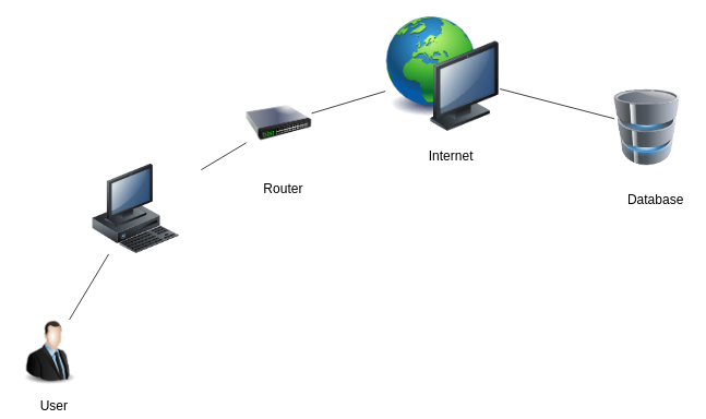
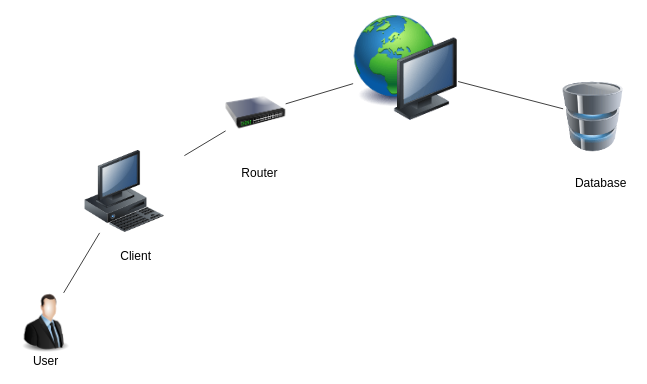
- <mxCell id="7" value="Internet" style="text;html=1;align=center;verticalAlign=middle;resizable=0;points=[];;autosize=1;fontSize=16;" vertex="1" parent="1"><mxGeometry x="515" y="180" width="70" height="20" as="geometry" /></mxCell>
+ <mxCell id="6" value="Client" style="text;html=1;align=center;verticalAlign=middle;resizable=0;points=[];;autosize=1;fontSize=16;" vertex="1" parent="1"><mxGeometry x="150" y="330" width="60" height="20" as="geometry" /></mxCell>
- <mxCell id="5" value="User" style="text;html=1;align=center;verticalAlign=middle;resizable=0;points=[];;autosize=1;fontSize=16;" vertex="1" parent="1"><mxGeometry x="40" y="485" width="50" height="20" as="geometry" /></mxCell>
+ <mxCell id="5" value="User" style="text;html=1;align=center;verticalAlign=middle;resizable=0;points=[];;autosize=1;fontSize=16;" vertex="1" parent="1"><mxGeometry x="35" y="470" width="50" height="20" as="geometry" /></mxCell>
